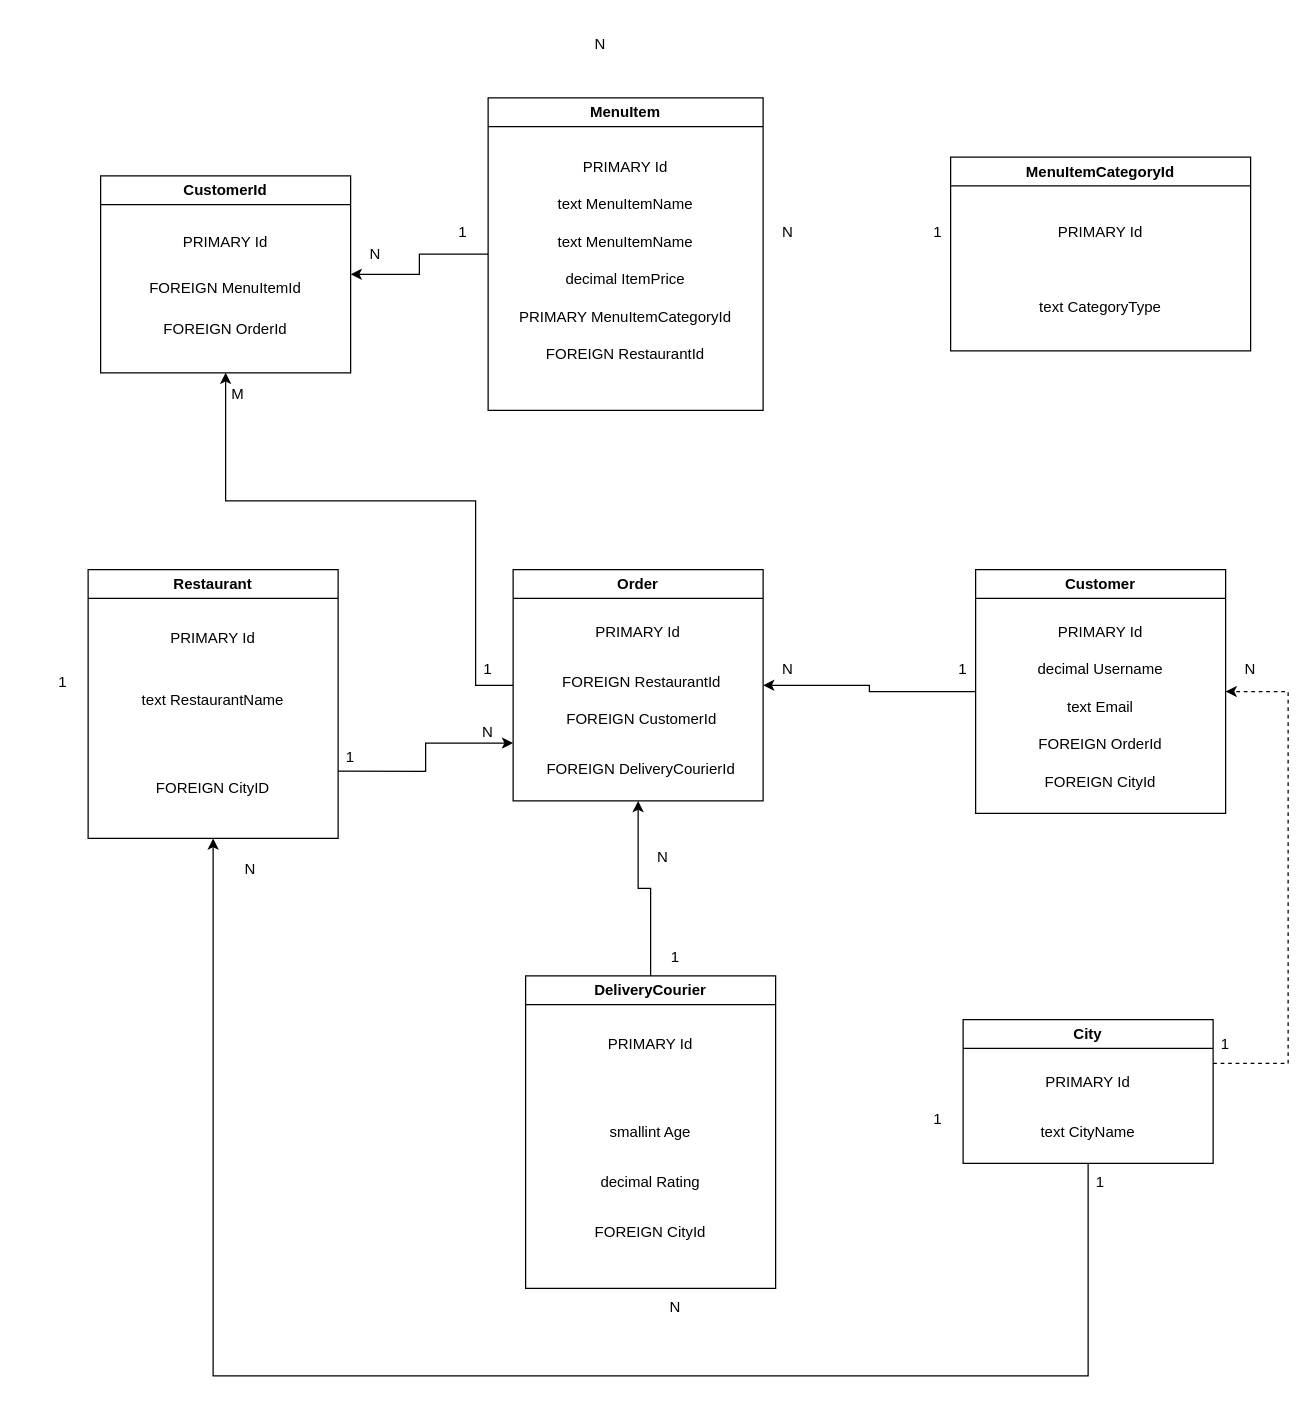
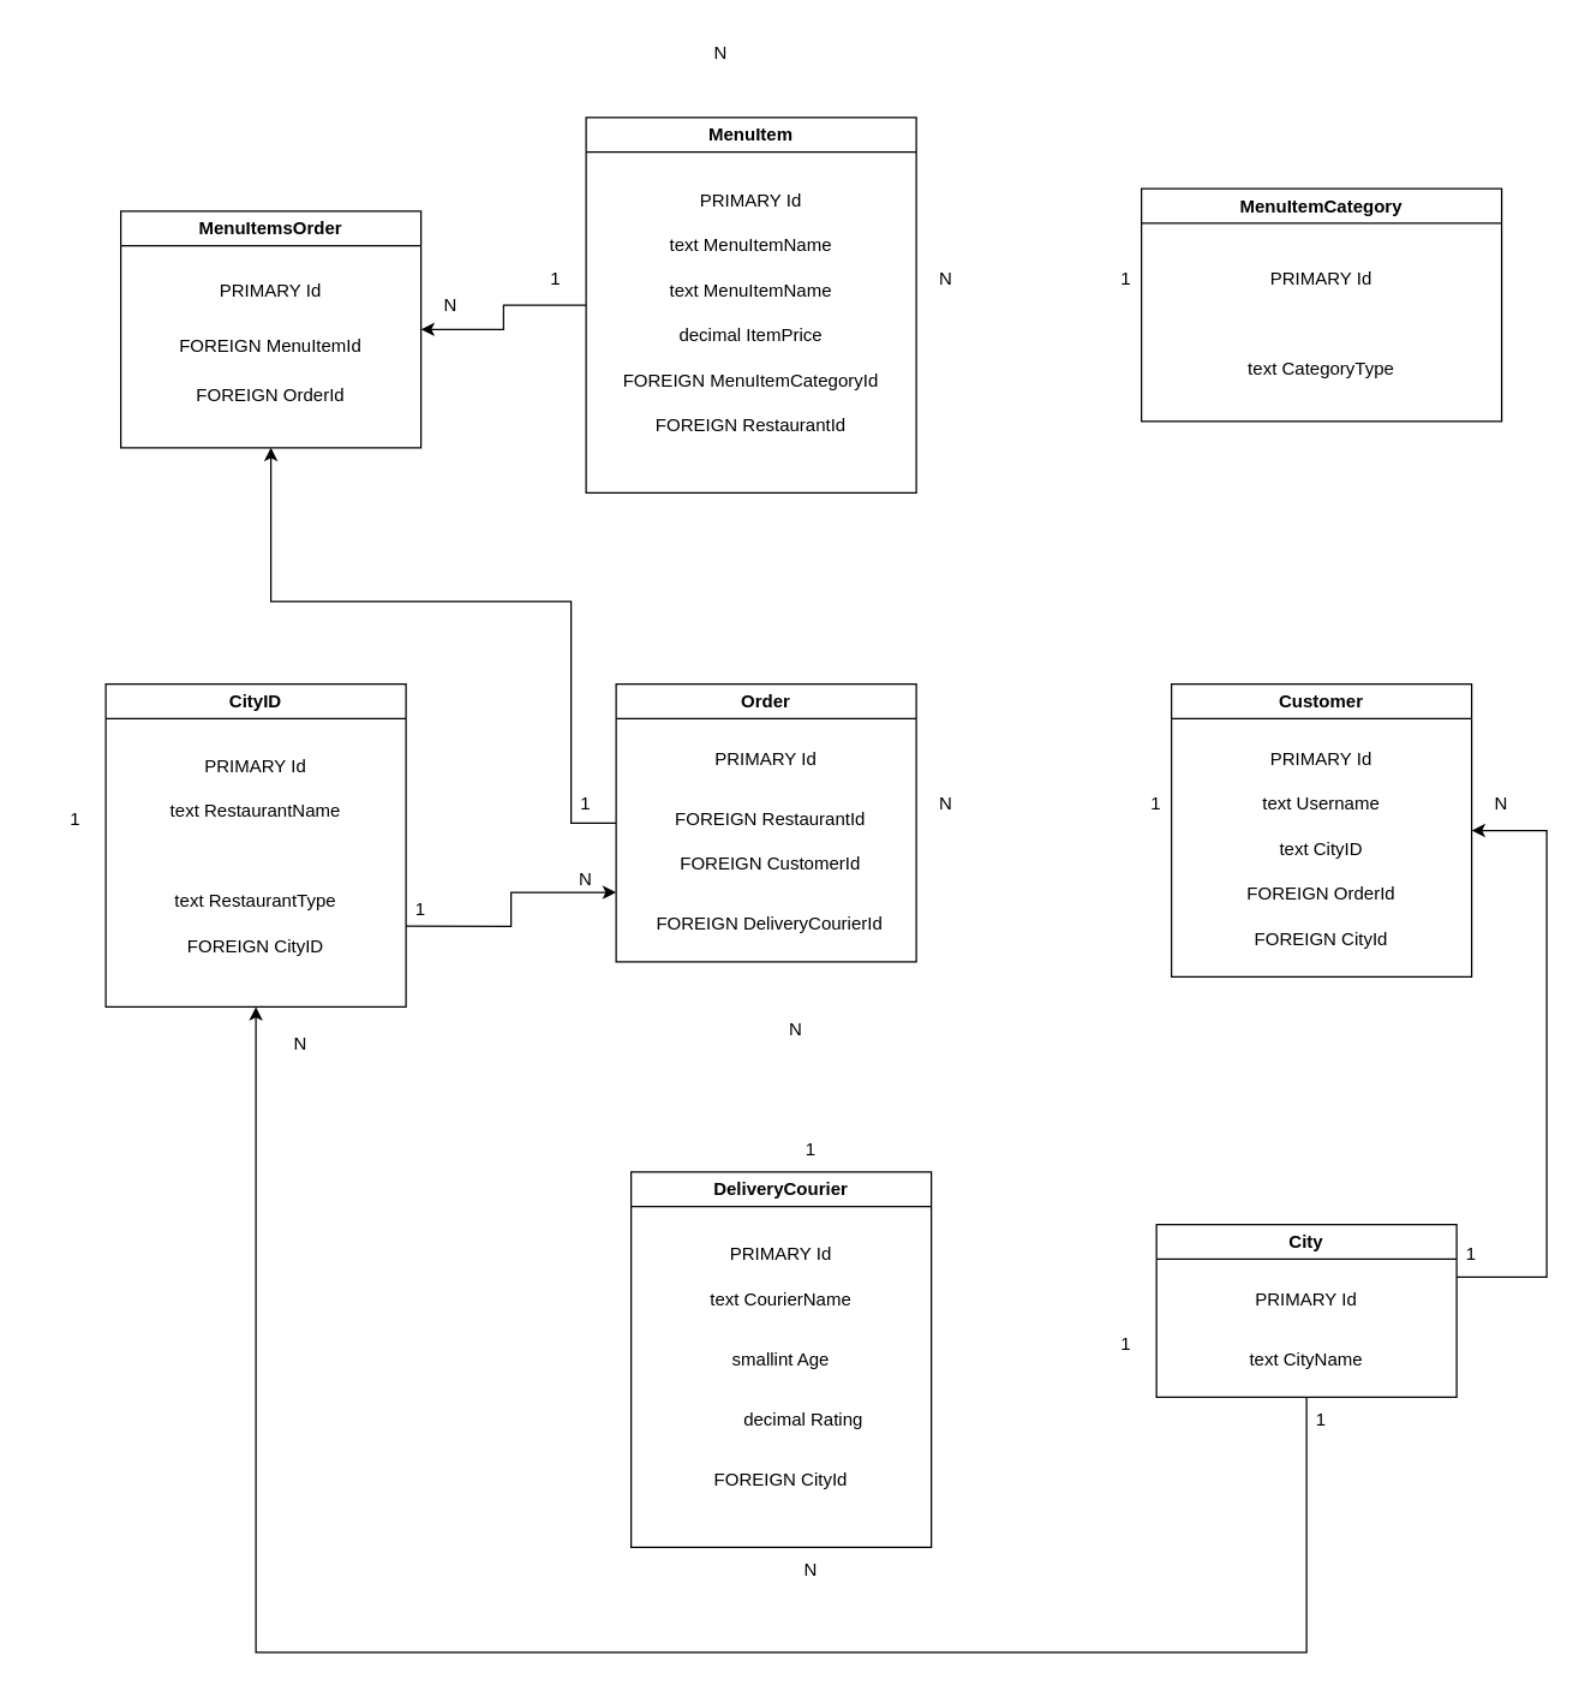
- <mxCell id="22" value="MenuItemCategoryId" style="swimlane;whiteSpace=wrap;html=1;" vertex="1" parent="1"><mxGeometry x="760" y="125" width="240" height="155" as="geometry" /></mxCell>
+ <mxCell id="22" value="MenuItemCategory" style="swimlane;whiteSpace=wrap;html=1;" vertex="1" parent="1"><mxGeometry x="760" y="125" width="240" height="155" as="geometry" /></mxCell>
- <mxCell id="56" value="CustomerId" style="swimlane;whiteSpace=wrap;html=1;" vertex="1" parent="1"><mxGeometry x="80" y="140" width="200" height="157.5" as="geometry" /></mxCell>
+ <mxCell id="56" value="MenuItemsOrder" style="swimlane;whiteSpace=wrap;html=1;" vertex="1" parent="1"><mxGeometry x="80" y="140" width="200" height="157.5" as="geometry" /></mxCell>
- <mxCell id="19" value="PRIMARY MenuItemCategoryId" style="text;html=1;align=center;verticalAlign=middle;whiteSpace=wrap;rounded=0;" vertex="1" parent="15"><mxGeometry x="10" y="160" width="200" height="30" as="geometry" /></mxCell>
+ <mxCell id="19" value="FOREIGN MenuItemCategoryId" style="text;html=1;align=center;verticalAlign=middle;whiteSpace=wrap;rounded=0;" vertex="1" parent="15"><mxGeometry x="10" y="160" width="200" height="30" as="geometry" /></mxCell>
- <mxCell id="63" value="M" style="text;html=1;align=center;verticalAlign=middle;whiteSpace=wrap;rounded=0;" vertex="1" parent="1"><mxGeometry x="160" y="300" width="60" height="30" as="geometry" /></mxCell>
- <mxCell id="3" value="Restaurant" style="swimlane;whiteSpace=wrap;html=1;" vertex="1" parent="1"><mxGeometry x="70" y="455" width="200" height="215" as="geometry"><mxRectangle x="80" y="90" width="140" height="30" as="alternateBounds" /></mxGeometry></mxCell>
+ <mxCell id="3" value="CityID" style="swimlane;whiteSpace=wrap;html=1;" vertex="1" parent="1"><mxGeometry x="70" y="455" width="200" height="215" as="geometry"><mxRectangle x="80" y="90" width="140" height="30" as="alternateBounds" /></mxGeometry></mxCell>
- <mxCell id="30" value="decimal Username" style="text;html=1;align=center;verticalAlign=middle;whiteSpace=wrap;rounded=0;" vertex="1" parent="28"><mxGeometry x="20" y="65" width="160" height="30" as="geometry" /></mxCell>
+ <mxCell id="30" value="text Username" style="text;html=1;align=center;verticalAlign=middle;whiteSpace=wrap;rounded=0;" vertex="1" parent="28"><mxGeometry x="20" y="65" width="160" height="30" as="geometry" /></mxCell>
- <mxCell id="27" style="edgeStyle=orthogonalEdgeStyle;rounded=0;orthogonalLoop=1;jettySize=auto;html=1;entryX=1;entryY=0.5;entryDx=0;entryDy=0;" edge="1" parent="1" source="28" target="9"><mxGeometry relative="1" as="geometry" /></mxCell>
- <mxCell id="5" value="text RestaurantName" style="text;html=1;align=center;verticalAlign=middle;whiteSpace=wrap;rounded=0;" vertex="1" parent="3"><mxGeometry x="40" y="90" width="120" height="30" as="geometry" /></mxCell>
+ <mxCell id="5" value="text RestaurantName" style="text;html=1;align=center;verticalAlign=middle;whiteSpace=wrap;rounded=0;" vertex="1" parent="3"><mxGeometry x="40" y="70" width="120" height="30" as="geometry" /></mxCell>
- <mxCell id="31" value="text Email" style="text;html=1;align=center;verticalAlign=middle;whiteSpace=wrap;rounded=0;" vertex="1" parent="28"><mxGeometry x="20" y="95" width="160" height="30" as="geometry" /></mxCell>
+ <mxCell id="31" value="text CityID" style="text;html=1;align=center;verticalAlign=middle;whiteSpace=wrap;rounded=0;" vertex="1" parent="28"><mxGeometry x="20" y="95" width="160" height="30" as="geometry" /></mxCell>
+ <mxCell id="6" value="text RestaurantType" style="text;html=1;align=center;verticalAlign=middle;whiteSpace=wrap;rounded=0;" vertex="1" parent="3"><mxGeometry x="40" y="130" width="120" height="30" as="geometry" /></mxCell>
- <mxCell id="45" style="edgeStyle=orthogonalEdgeStyle;rounded=0;orthogonalLoop=1;jettySize=auto;html=1;entryX=1;entryY=0.5;entryDx=0;entryDy=0;dashed=1;" edge="1" parent="1" source="46" target="28"><mxGeometry relative="1" as="geometry"><Array as="points"><mxPoint x="1030" y="850" /><mxPoint x="1030" y="552" /></Array></mxGeometry></mxCell>
+ <mxCell id="45" style="edgeStyle=orthogonalEdgeStyle;rounded=0;orthogonalLoop=1;jettySize=auto;html=1;entryX=1;entryY=0.5;entryDx=0;entryDy=0;" edge="1" parent="1" source="46" target="28"><mxGeometry relative="1" as="geometry"><Array as="points"><mxPoint x="1030" y="850" /><mxPoint x="1030" y="552" /></Array></mxGeometry></mxCell>
- <mxCell id="36" style="edgeStyle=orthogonalEdgeStyle;rounded=0;orthogonalLoop=1;jettySize=auto;html=1;entryX=0.5;entryY=1;entryDx=0;entryDy=0;" edge="1" parent="1" source="37" target="9"><mxGeometry relative="1" as="geometry" /></mxCell>
+ <mxCell id="39" value="text CourierName" style="text;html=1;align=center;verticalAlign=middle;whiteSpace=wrap;rounded=0;" vertex="1" parent="37"><mxGeometry x="20" y="70" width="160" height="30" as="geometry" /></mxCell>
- <mxCell id="42" value="decimal Rating" style="text;html=1;align=center;verticalAlign=middle;whiteSpace=wrap;rounded=0;" vertex="1" parent="37"><mxGeometry x="20" y="150" width="160" height="30" as="geometry" /></mxCell>
+ <mxCell id="42" value="decimal Rating" style="text;html=1;align=center;verticalAlign=middle;whiteSpace=wrap;rounded=0;" vertex="1" parent="37"><mxGeometry x="35" y="150" width="160" height="30" as="geometry" /></mxCell>
